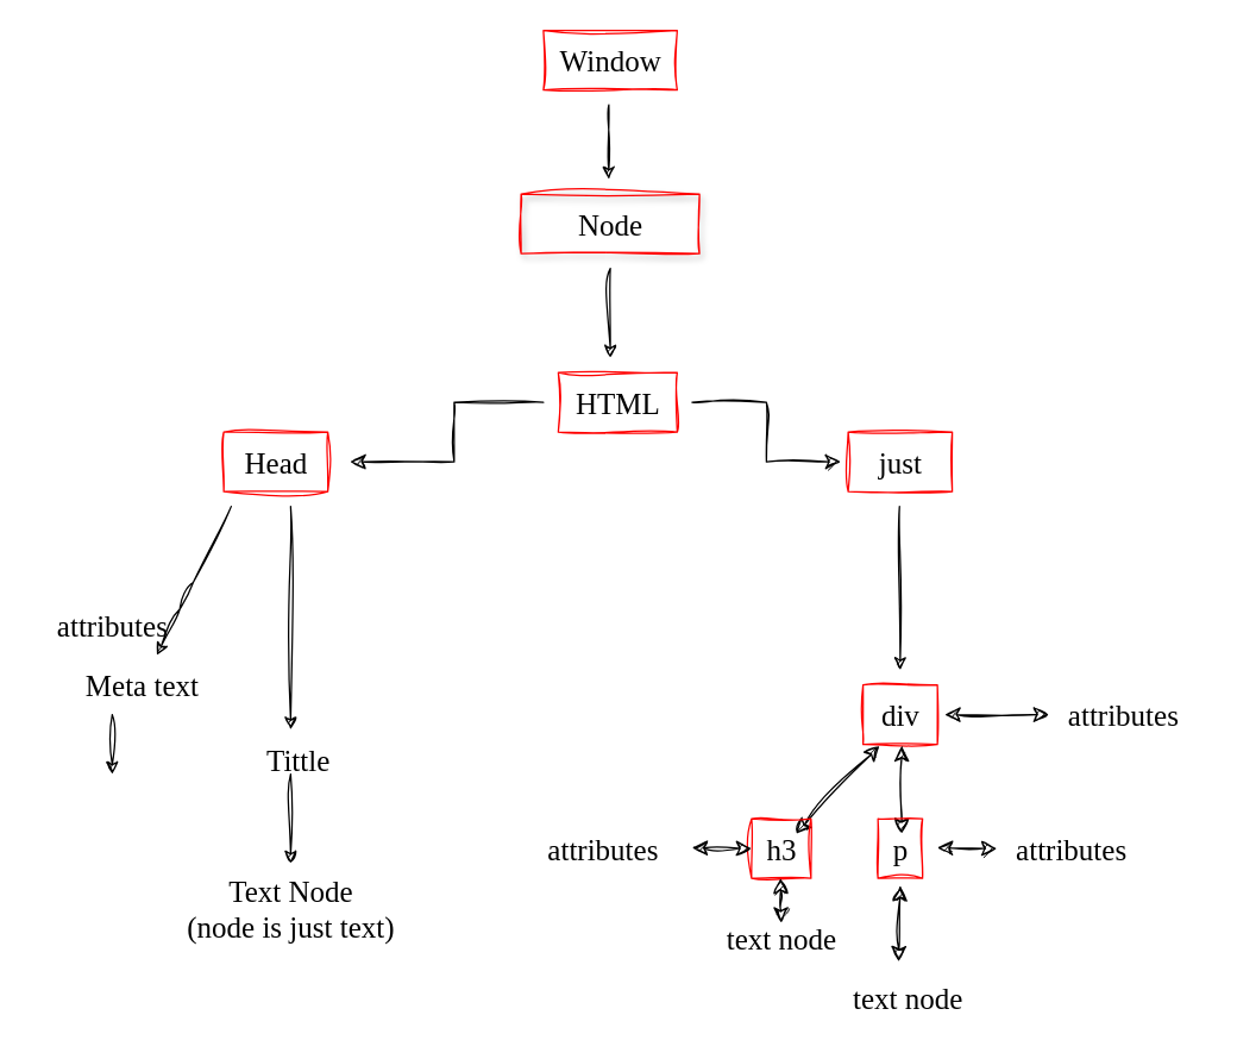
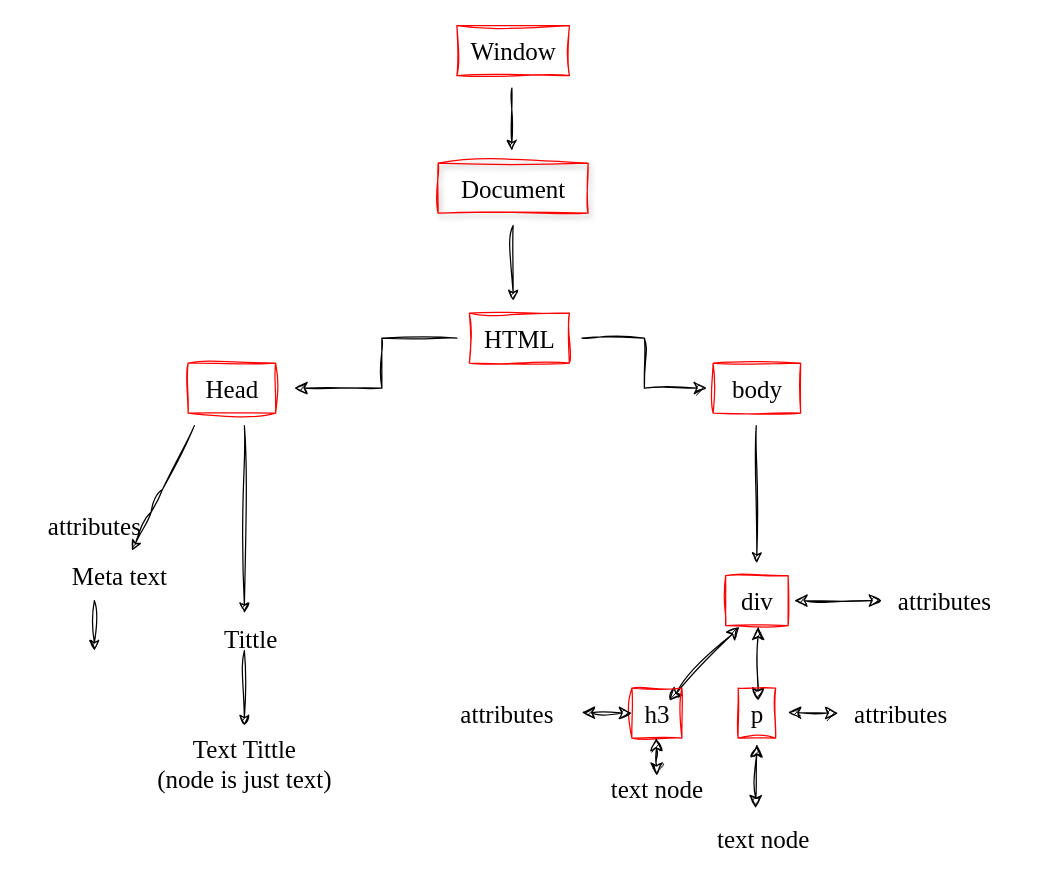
- <mxCell id="2" value="Node&lt;br&gt;" style="text;html=1;align=center;verticalAlign=middle;resizable=0;points=[];autosize=1;strokeColor=#FF0000;fillColor=none;fontSize=20;fontFamily=Architects Daughter;sketch=1;hachureGap=4;jiggle=2;curveFitting=1;fontSource=https%3A%2F%2Ffonts.googleapis.com%2Fcss%3Ffamily%3DArchitects%2BDaughter;shadow=1;" vertex="1" parent="1"><mxGeometry x="350" y="130" width="120" height="40" as="geometry" /></mxCell>
+ <mxCell id="2" value="Document&lt;br&gt;" style="text;html=1;align=center;verticalAlign=middle;resizable=0;points=[];autosize=1;strokeColor=#FF0000;fillColor=none;fontSize=20;fontFamily=Architects Daughter;sketch=1;hachureGap=4;jiggle=2;curveFitting=1;fontSource=https%3A%2F%2Ffonts.googleapis.com%2Fcss%3Ffamily%3DArchitects%2BDaughter;shadow=1;" vertex="1" parent="1"><mxGeometry x="350" y="130" width="120" height="40" as="geometry" /></mxCell>
- <mxCell id="10" value="just" style="text;html=1;align=center;verticalAlign=middle;resizable=0;points=[];autosize=1;strokeColor=#FF0000;fillColor=none;fontSize=20;fontFamily=Architects Daughter;sketch=1;hachureGap=4;jiggle=2;curveFitting=1;fontSource=https%3A%2F%2Ffonts.googleapis.com%2Fcss%3Ffamily%3DArchitects%2BDaughter;" vertex="1" parent="1"><mxGeometry x="570" y="290" width="70" height="40" as="geometry" /></mxCell>
+ <mxCell id="10" value="body" style="text;html=1;align=center;verticalAlign=middle;resizable=0;points=[];autosize=1;strokeColor=#FF0000;fillColor=none;fontSize=20;fontFamily=Architects Daughter;sketch=1;hachureGap=4;jiggle=2;curveFitting=1;fontSource=https%3A%2F%2Ffonts.googleapis.com%2Fcss%3Ffamily%3DArchitects%2BDaughter;" vertex="1" parent="1"><mxGeometry x="570" y="290" width="70" height="40" as="geometry" /></mxCell>
- <mxCell id="15" value="Text Node&lt;br&gt;(node is just text)" style="text;html=1;align=center;verticalAlign=middle;resizable=0;points=[];autosize=1;strokeColor=none;fillColor=none;fontSize=20;fontFamily=Architects Daughter;sketch=1;hachureGap=4;jiggle=2;curveFitting=1;fontSource=https%3A%2F%2Ffonts.googleapis.com%2Fcss%3Ffamily%3DArchitects%2BDaughter;" vertex="1" parent="1"><mxGeometry x="105" y="580" width="180" height="60" as="geometry" /></mxCell>
+ <mxCell id="15" value="Text Tittle&lt;br&gt;(node is just text)" style="text;html=1;align=center;verticalAlign=middle;resizable=0;points=[];autosize=1;strokeColor=none;fillColor=none;fontSize=20;fontFamily=Architects Daughter;sketch=1;hachureGap=4;jiggle=2;curveFitting=1;fontSource=https%3A%2F%2Ffonts.googleapis.com%2Fcss%3Ffamily%3DArchitects%2BDaughter;" vertex="1" parent="1"><mxGeometry x="105" y="580" width="180" height="60" as="geometry" /></mxCell>
